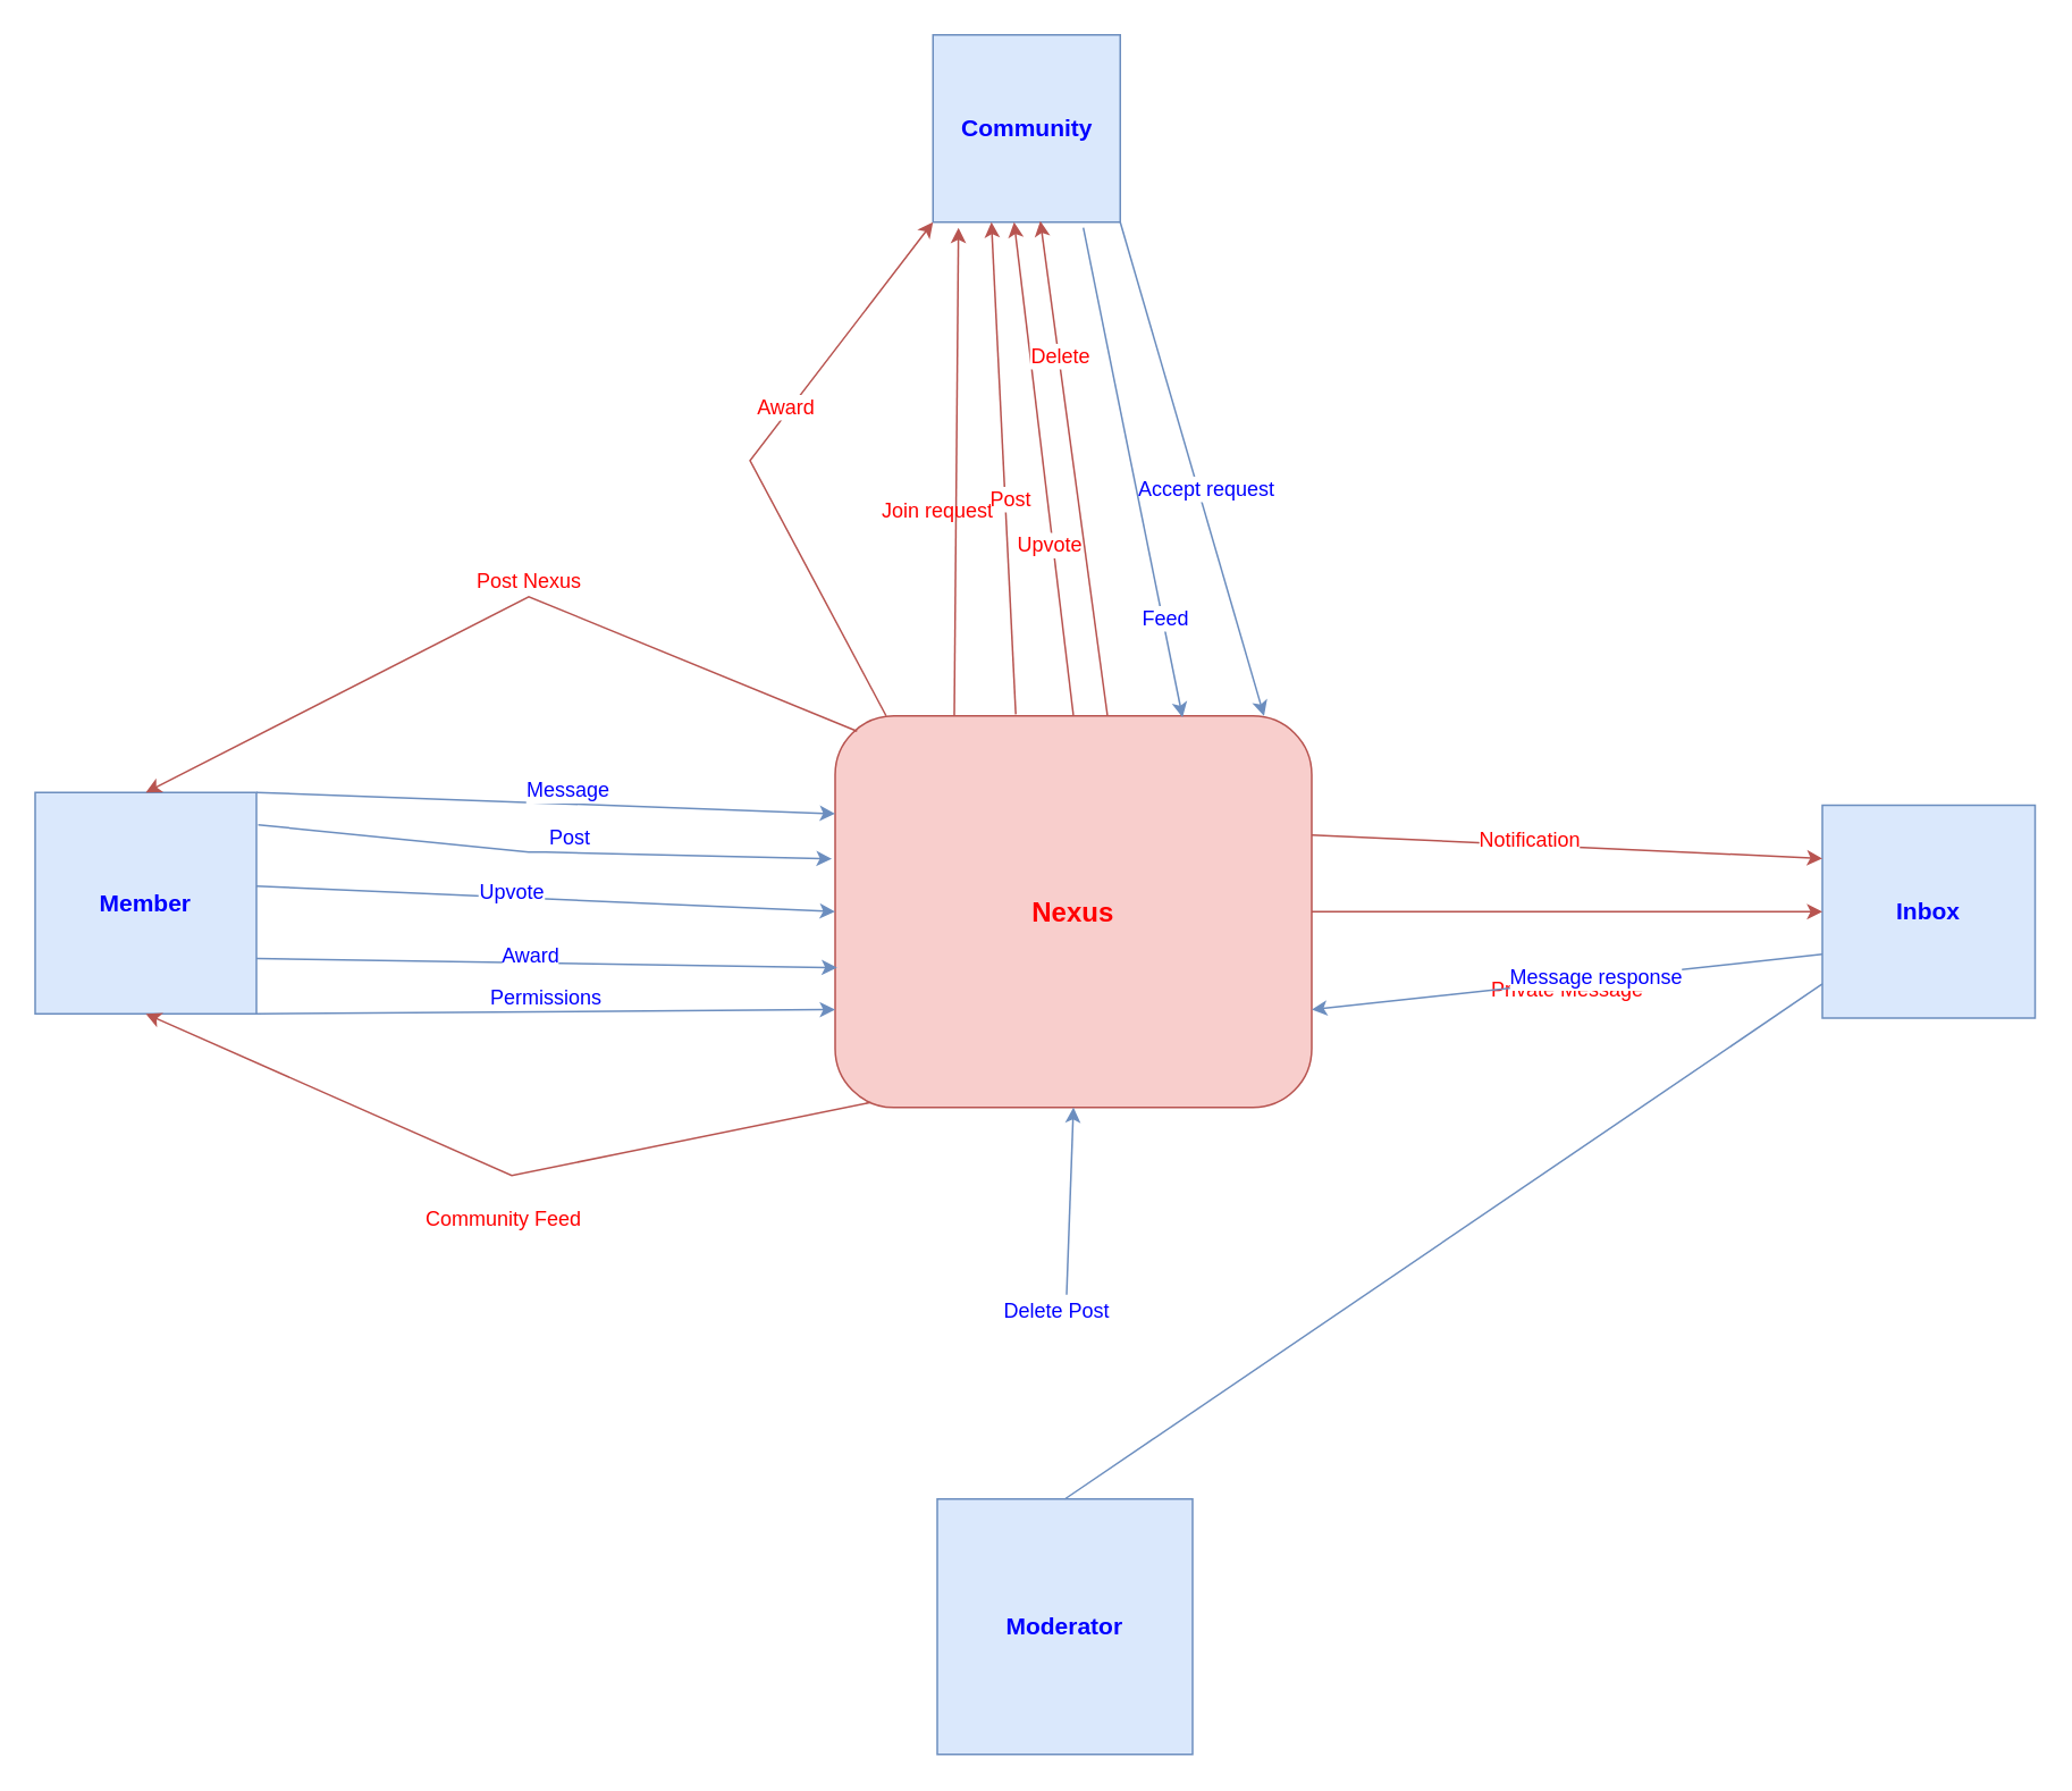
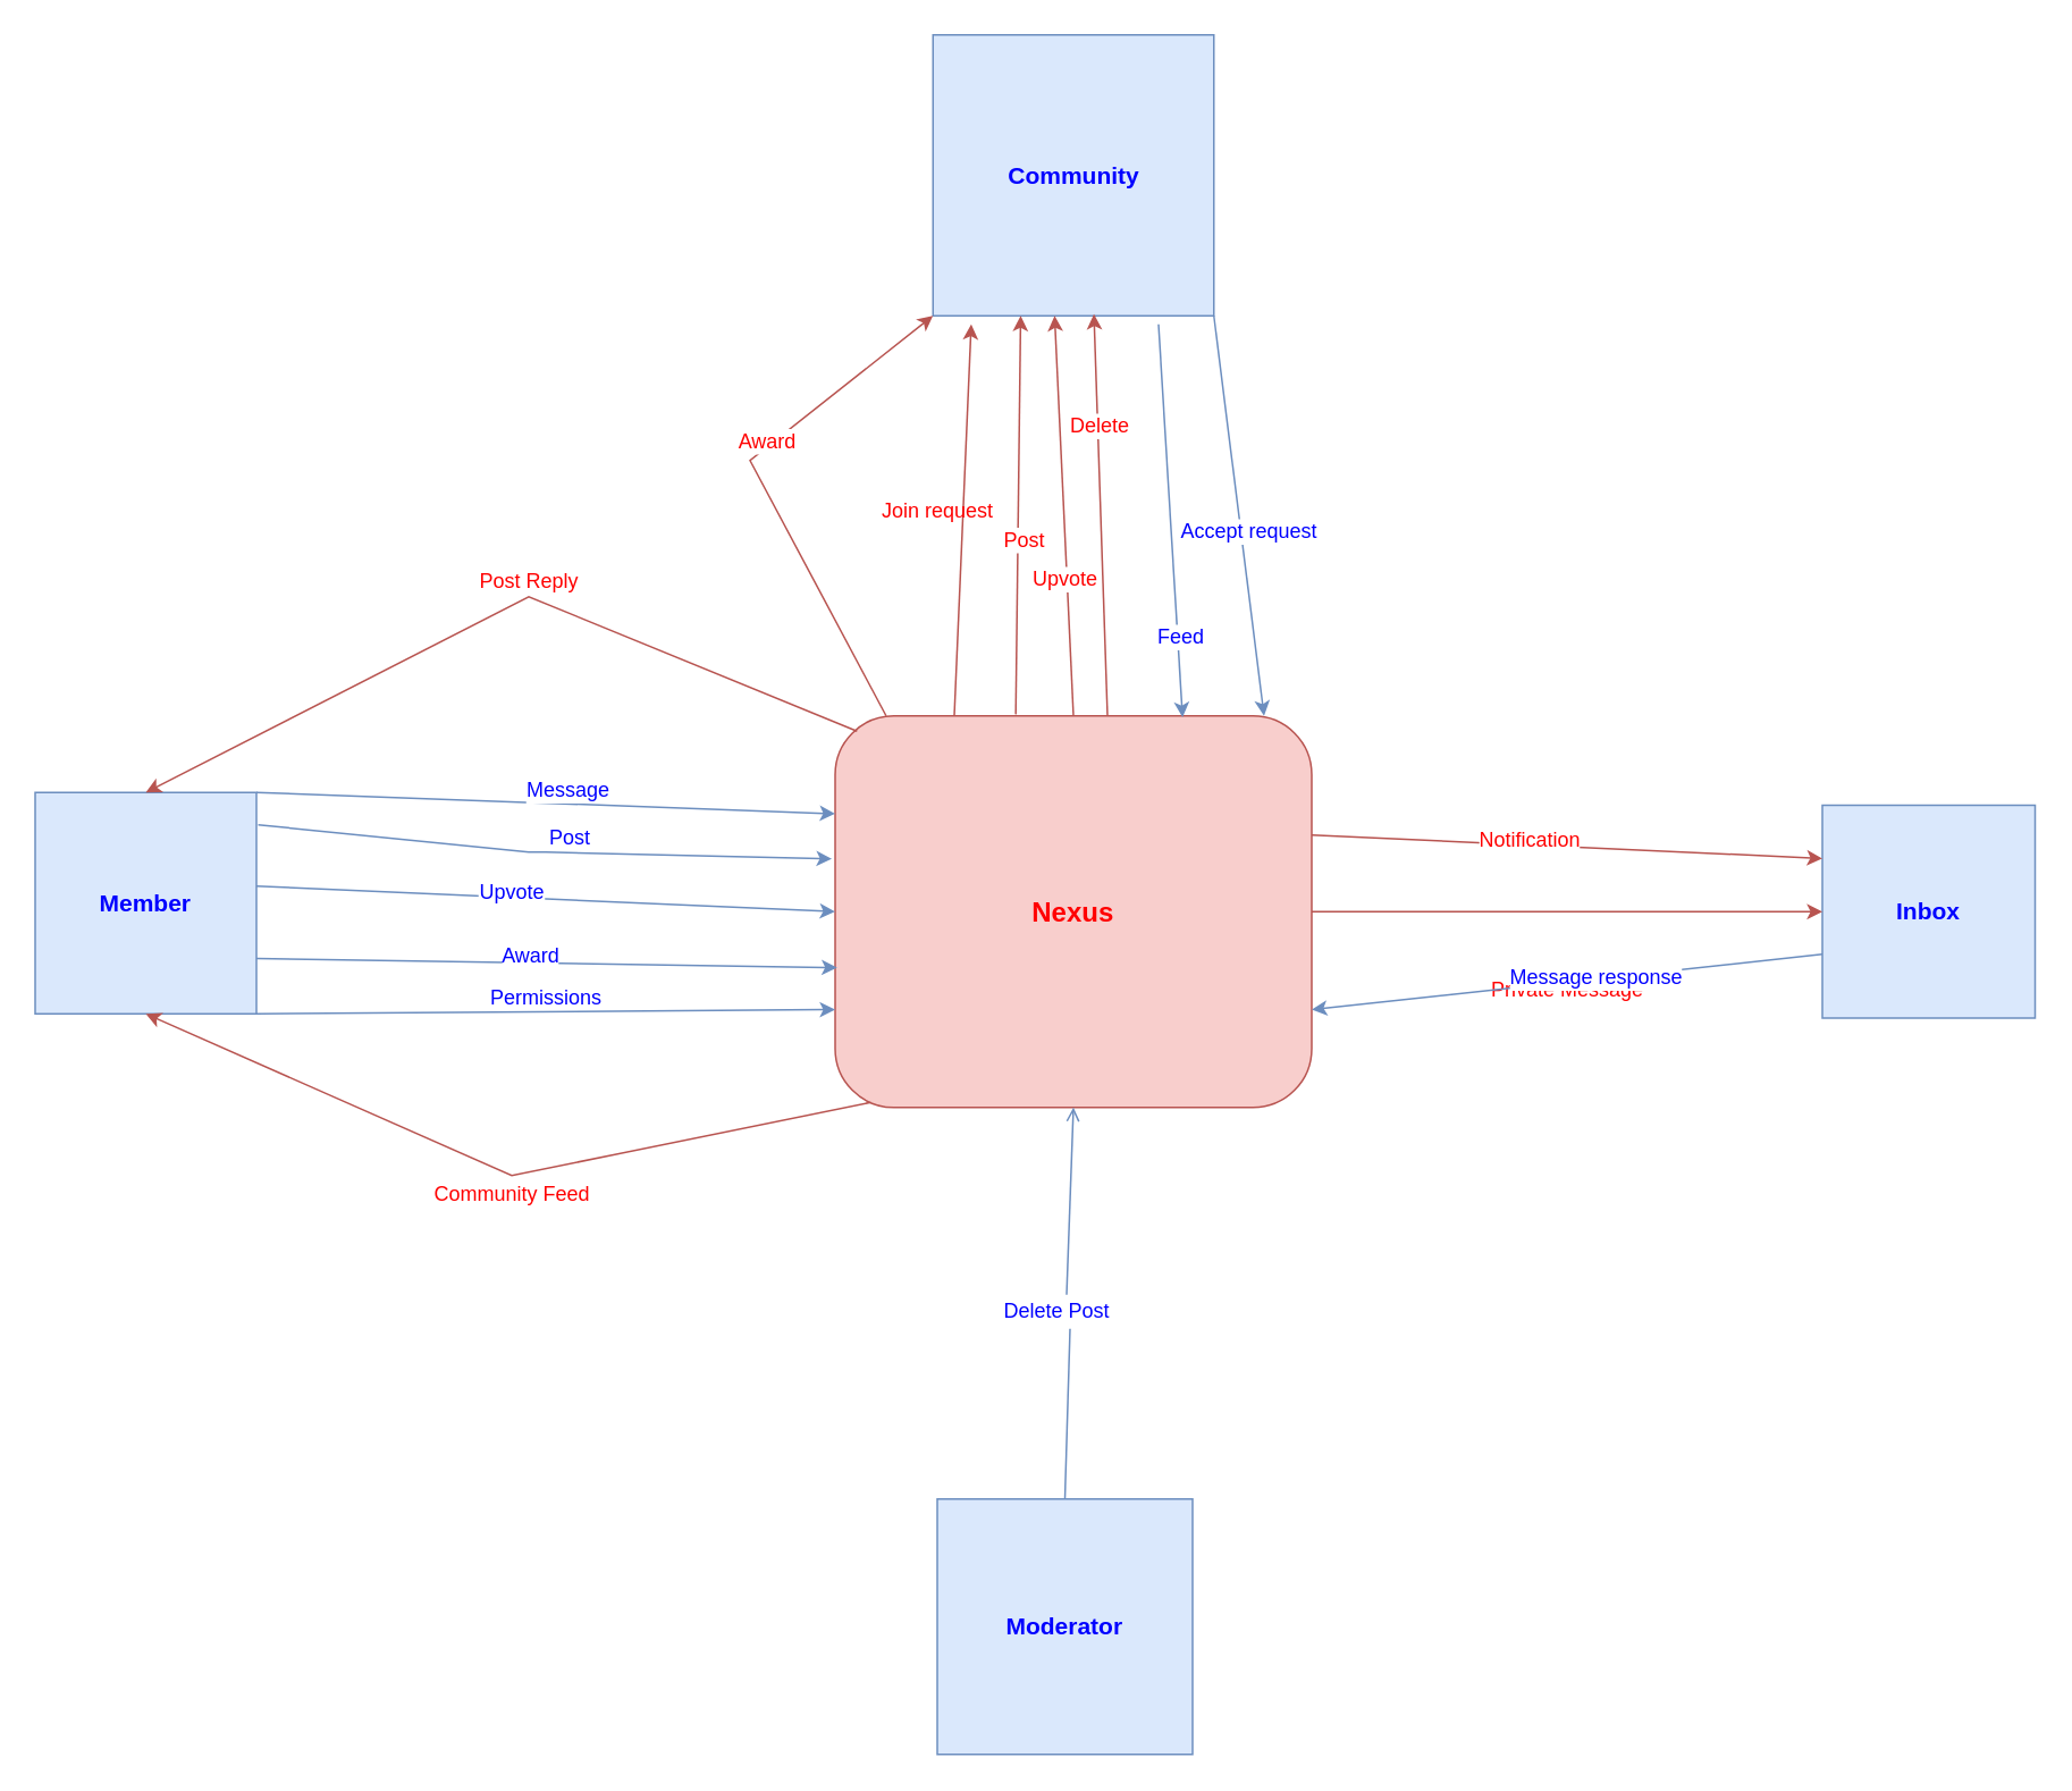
- <mxCell id="4" value="&lt;b&gt;&lt;font color=&quot;#0000ff&quot;&gt;Community&lt;/font&gt;&lt;/b&gt;" style="whiteSpace=wrap;html=1;aspect=fixed;fontSize=14;fillColor=#dae8fc;strokeColor=#6c8ebf;" parent="1" vertex="1"><mxGeometry x="547.5" y="20" width="110" height="110" as="geometry" /></mxCell>
+ <mxCell id="4" value="&lt;b&gt;&lt;font color=&quot;#0000ff&quot;&gt;Community&lt;/font&gt;&lt;/b&gt;" style="whiteSpace=wrap;html=1;aspect=fixed;fontSize=14;fillColor=#dae8fc;strokeColor=#6c8ebf;" parent="1" vertex="1"><mxGeometry x="547.5" y="20" width="165" height="165" as="geometry" /></mxCell>
- <mxCell id="16" value="&lt;font style=&quot;font-size: 12px&quot; color=&quot;#ff0000&quot;&gt;Post Nexus&lt;/font&gt;" style="text;html=1;align=center;verticalAlign=middle;resizable=0;points=[];autosize=1;strokeColor=none;fillColor=none;fontSize=14;" parent="1" vertex="1"><mxGeometry x="275" y="330" width="70" height="20" as="geometry" /></mxCell>
+ <mxCell id="16" value="&lt;font style=&quot;font-size: 12px&quot; color=&quot;#ff0000&quot;&gt;Post Reply&lt;/font&gt;" style="text;html=1;align=center;verticalAlign=middle;resizable=0;points=[];autosize=1;strokeColor=none;fillColor=none;fontSize=14;" parent="1" vertex="1"><mxGeometry x="275" y="330" width="70" height="20" as="geometry" /></mxCell>
- <mxCell id="27" value="" style="endArrow=classic;html=1;rounded=0;fontSize=12;exitX=0.575;exitY=0;exitDx=0;exitDy=0;entryX=0.5;entryY=1;entryDx=0;entryDy=0;startArrow=none;exitPerimeter=0;fillColor=#dae8fc;strokeColor=#6c8ebf;" parent="1" source="40" target="2" edge="1"><mxGeometry width="50" height="50" relative="1" as="geometry"><mxPoint x="740" y="870" as="sourcePoint" /><mxPoint x="790" y="820" as="targetPoint" /></mxGeometry></mxCell>
+ <mxCell id="27" value="" style="endArrow=open;html=1;rounded=0;fontSize=12;exitX=0.575;exitY=0;exitDx=0;exitDy=0;entryX=0.5;entryY=1;entryDx=0;entryDy=0;startArrow=none;exitPerimeter=0;fillColor=#dae8fc;strokeColor=#6c8ebf;" parent="1" source="40" target="2" edge="1"><mxGeometry width="50" height="50" relative="1" as="geometry"><mxPoint x="740" y="870" as="sourcePoint" /><mxPoint x="790" y="820" as="targetPoint" /></mxGeometry></mxCell>
- <mxCell id="7" value="&lt;font style=&quot;font-size: 12px&quot; color=&quot;#ff0000&quot;&gt;Community Feed&lt;/font&gt;" style="text;html=1;align=center;verticalAlign=middle;resizable=0;points=[];autosize=1;strokeColor=none;fillColor=none;fontSize=14;" parent="1" vertex="1"><mxGeometry x="240" y="705" width="110" height="20" as="geometry" /></mxCell>
+ <mxCell id="7" value="&lt;font style=&quot;font-size: 12px&quot; color=&quot;#ff0000&quot;&gt;Community Feed&lt;/font&gt;" style="text;html=1;align=center;verticalAlign=middle;resizable=0;points=[];autosize=1;strokeColor=none;fillColor=none;fontSize=14;" parent="1" vertex="1"><mxGeometry x="245" y="690" width="110" height="20" as="geometry" /></mxCell>
- <mxCell id="41" value="" style="endArrow=none;html=1;rounded=0;fontSize=12;exitX=0.5;exitY=0;exitDx=0;exitDy=0;fillColor=#dae8fc;strokeColor=#6c8ebf;" parent="1" source="10" target="13" edge="1"><mxGeometry width="50" height="50" relative="1" as="geometry"><mxPoint x="625" y="880" as="sourcePoint" /><mxPoint x="630" y="650" as="targetPoint" /></mxGeometry></mxCell>
+ <mxCell id="41" value="" style="endArrow=none;html=1;rounded=0;fontSize=12;exitX=0.5;exitY=0;exitDx=0;exitDy=0;entryX=0.6;entryY=1;entryDx=0;entryDy=0;entryPerimeter=0;fillColor=#dae8fc;strokeColor=#6c8ebf;" parent="1" source="10" target="40" edge="1"><mxGeometry width="50" height="50" relative="1" as="geometry"><mxPoint x="625" y="880" as="sourcePoint" /><mxPoint x="630" y="650" as="targetPoint" /></mxGeometry></mxCell>
